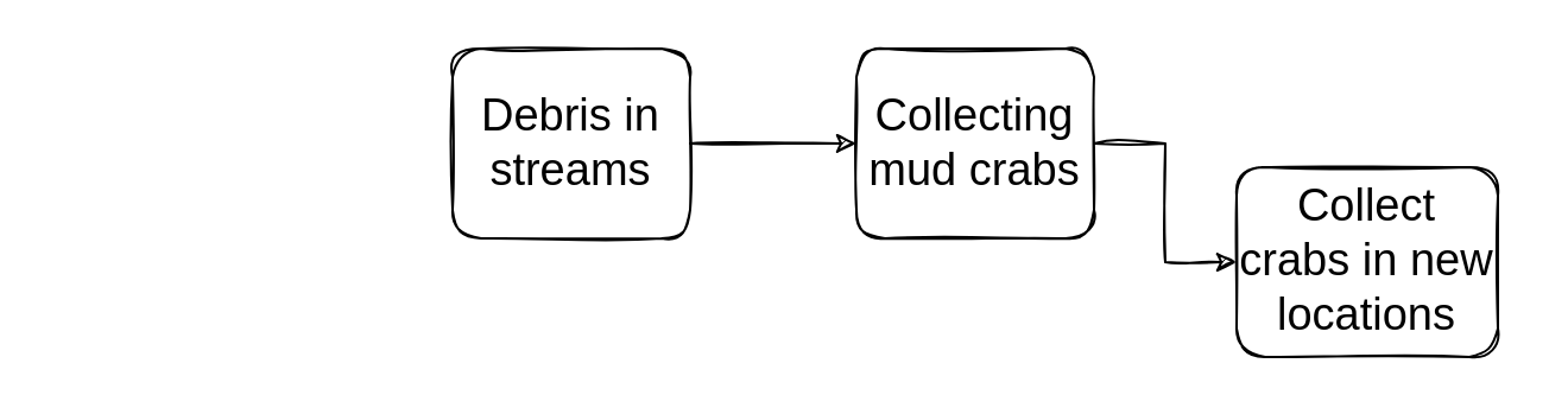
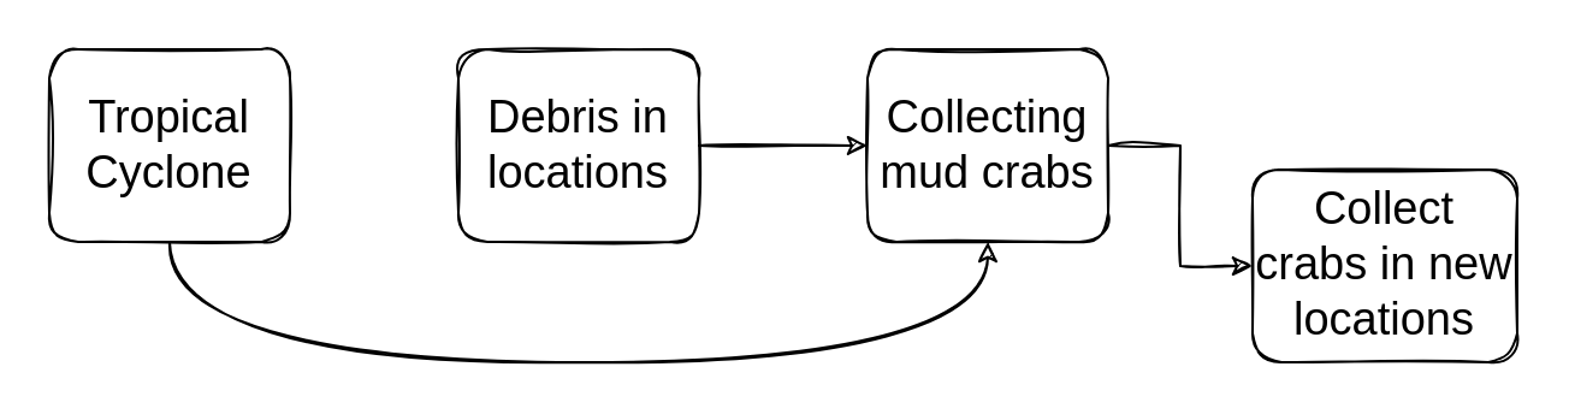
+ <mxCell id="8" value="&lt;font style=&quot;font-size: 19px&quot;&gt;Tropical Cyclone&lt;/font&gt;" style="text;html=1;fillColor=none;align=center;verticalAlign=middle;whiteSpace=wrap;rounded=1;strokeColor=#000000;shadow=0;sketch=1;" parent="1" vertex="1"><mxGeometry y="20" width="100" height="80" as="geometry" x="20" /></mxCell>
- <mxCell id="6" value="&lt;font style=&quot;font-size: 19px&quot;&gt;Debris in streams&lt;/font&gt;" style="text;html=1;fillColor=none;align=center;verticalAlign=middle;whiteSpace=wrap;rounded=1;strokeColor=#000000;shadow=0;sketch=1;" parent="1" vertex="1"><mxGeometry x="190" y="20" width="100" height="80" as="geometry" /></mxCell>
+ <mxCell id="6" value="&lt;font style=&quot;font-size: 19px&quot;&gt;Debris in locations&lt;/font&gt;" style="text;html=1;fillColor=none;align=center;verticalAlign=middle;whiteSpace=wrap;rounded=1;strokeColor=#000000;shadow=0;sketch=1;" parent="1" vertex="1"><mxGeometry x="190" y="20" width="100" height="80" as="geometry" /></mxCell>
+ <mxCell id="7" style="edgeStyle=orthogonalEdgeStyle;rounded=0;orthogonalLoop=1;jettySize=auto;html=1;exitX=0.5;exitY=1;exitDx=0;exitDy=0;sketch=1;entryX=0.5;entryY=1;entryDx=0;entryDy=0;curved=1;" parent="1" source="8" target="3" edge="1"><mxGeometry relative="1" as="geometry"><Array as="points"><mxPoint x="70" y="150" /><mxPoint x="410" y="150" /></Array><mxPoint x="400" y="110" as="targetPoint" /></mxGeometry></mxCell>
